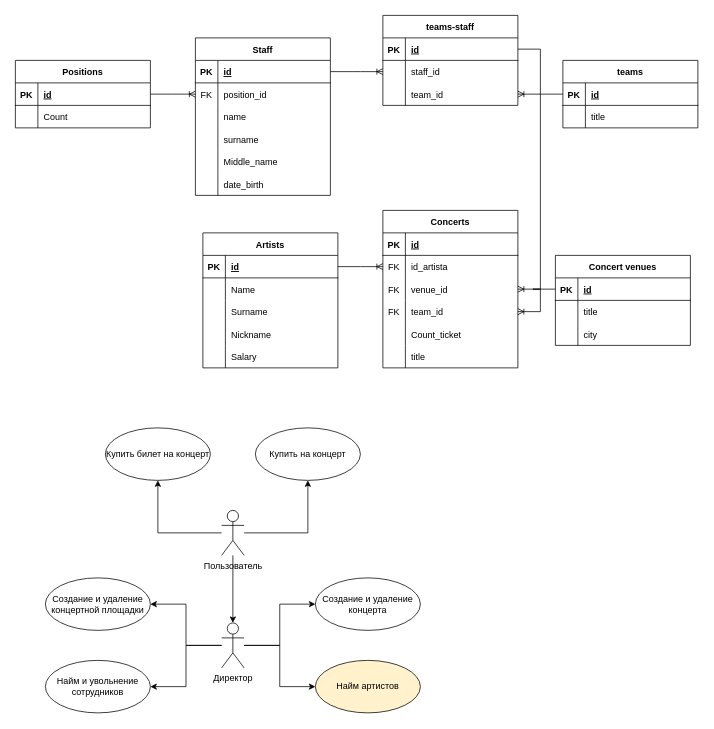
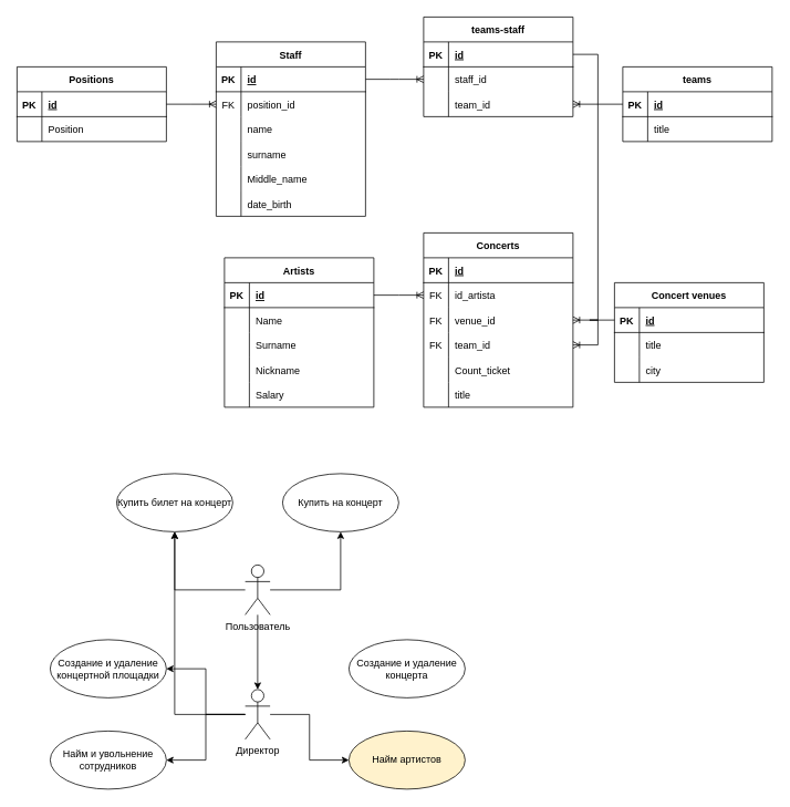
- <mxCell id="72" value="Count" style="shape=partialRectangle;connectable=0;fillColor=none;top=0;left=0;bottom=0;right=0;align=left;spacingLeft=6;overflow=hidden;" vertex="1" parent="70"><mxGeometry x="30" width="150" height="30" as="geometry"><mxRectangle width="150" height="30" as="alternateBounds" /></mxGeometry></mxCell>
+ <mxCell id="72" value="Position" style="shape=partialRectangle;connectable=0;fillColor=none;top=0;left=0;bottom=0;right=0;align=left;spacingLeft=6;overflow=hidden;" vertex="1" parent="70"><mxGeometry x="30" width="150" height="30" as="geometry"><mxRectangle width="150" height="30" as="alternateBounds" /></mxGeometry></mxCell>
- <mxCell id="97" style="edgeStyle=orthogonalEdgeStyle;rounded=0;orthogonalLoop=1;jettySize=auto;html=1;" edge="1" parent="1" source="100" target="102"><mxGeometry relative="1" as="geometry" /></mxCell>
+ <mxCell id="97" style="edgeStyle=orthogonalEdgeStyle;rounded=0;orthogonalLoop=1;jettySize=auto;html=1;" edge="1" parent="1" source="100" target="109"><mxGeometry relative="1" as="geometry" /></mxCell>
